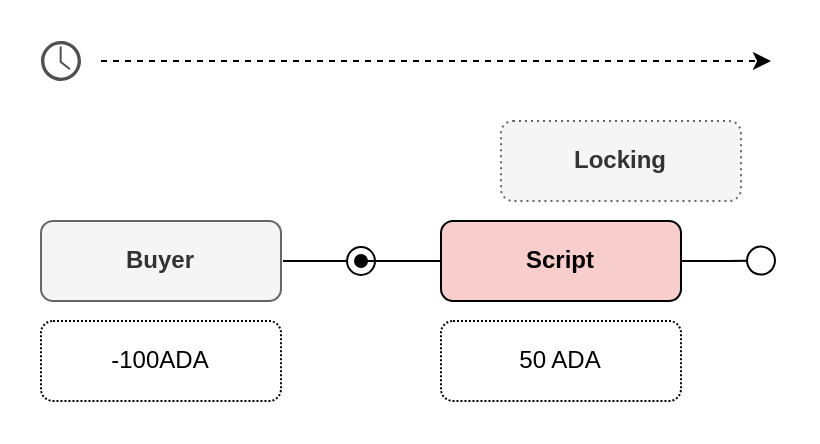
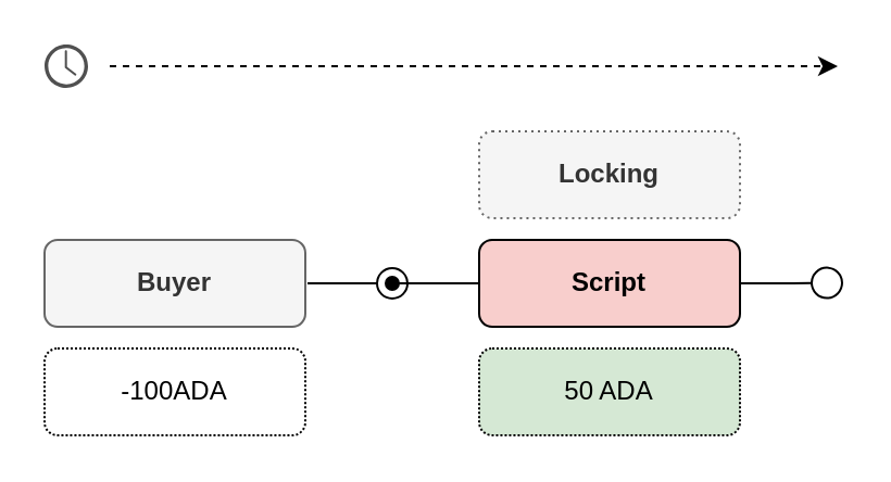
- <mxCell id="2" value="&lt;b&gt;Locking&lt;/b&gt;" style="rounded=1;whiteSpace=wrap;html=1;fillColor=#f5f5f5;strokeColor=#666666;fontColor=#333333;dashed=1;dashPattern=1 2;strokeWidth=1;" vertex="1" parent="1"><mxGeometry x="250" y="60" width="120" height="40" as="geometry" /></mxCell>
+ <mxCell id="2" value="&lt;b&gt;Locking&lt;/b&gt;" style="rounded=1;whiteSpace=wrap;html=1;fillColor=#f5f5f5;strokeColor=#666666;fontColor=#333333;dashed=1;dashPattern=1 2;strokeWidth=1;" vertex="1" parent="1"><mxGeometry x="220" y="60" width="120" height="40" as="geometry" /></mxCell>
- <mxCell id="13" value="50 ADA" style="rounded=1;whiteSpace=wrap;html=1;dashed=1;dashPattern=1 1;strokeWidth=1;" vertex="1" parent="1"><mxGeometry x="220" y="160" width="120" height="40" as="geometry" /></mxCell>
+ <mxCell id="13" value="50 ADA" style="rounded=1;whiteSpace=wrap;html=1;dashed=1;dashPattern=1 1;strokeWidth=1;fillColor=#d5e8d4;" vertex="1" parent="1"><mxGeometry x="220" y="160" width="120" height="40" as="geometry" /></mxCell>
